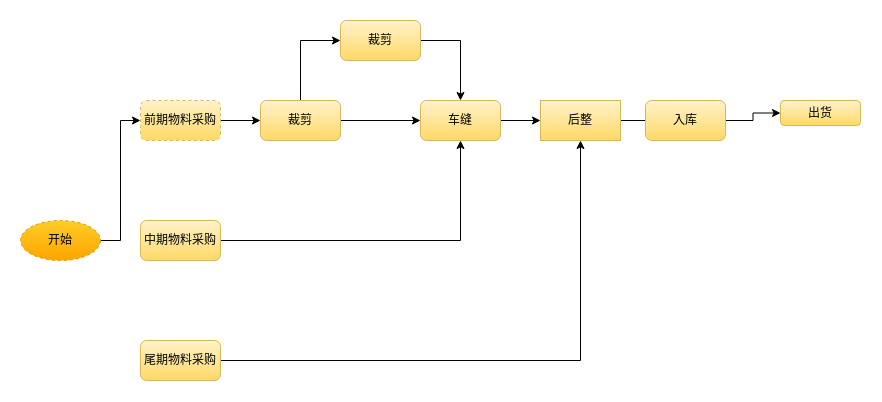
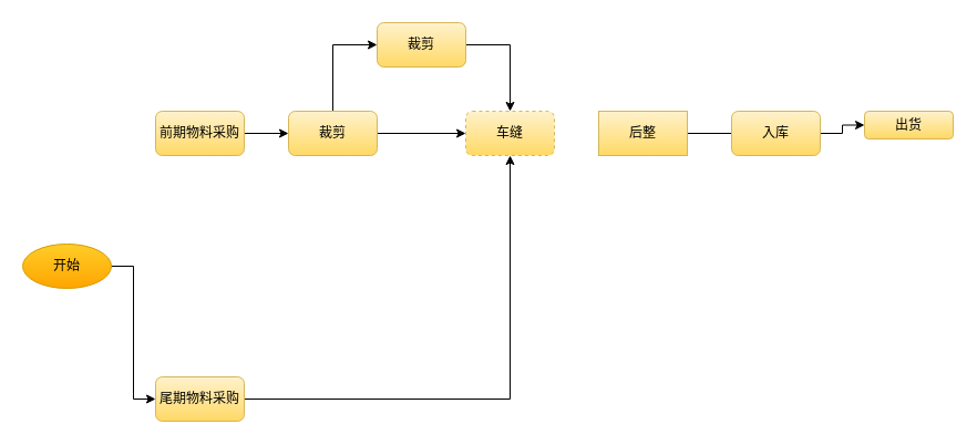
- <mxCell id="6" value="前期物料采购" style="rounded=1;whiteSpace=wrap;html=1;fillColor=#fff2cc;strokeColor=#d6b656;gradientColor=#ffd966;dashed=1;" parent="1" vertex="1"><mxGeometry x="140" y="100" width="80" height="40" as="geometry" /></mxCell>
+ <mxCell id="6" value="前期物料采购" style="rounded=1;whiteSpace=wrap;html=1;fillColor=#fff2cc;strokeColor=#d6b656;gradientColor=#ffd966;" parent="1" vertex="1"><mxGeometry x="140" y="100" width="80" height="40" as="geometry" /></mxCell>
- <mxCell id="14" value="车缝" style="rounded=1;whiteSpace=wrap;html=1;gradientColor=#ffd966;fillColor=#fff2cc;strokeColor=#d6b656;" parent="1" vertex="1"><mxGeometry x="420" y="100" width="80" height="40" as="geometry" /></mxCell>
+ <mxCell id="14" value="车缝" style="rounded=1;whiteSpace=wrap;html=1;gradientColor=#ffd966;fillColor=#fff2cc;strokeColor=#d6b656;dashed=1;" parent="1" vertex="1"><mxGeometry x="420" y="100" width="80" height="40" as="geometry" /></mxCell>
- <mxCell id="13" style="edgeStyle=orthogonalEdgeStyle;rounded=0;orthogonalLoop=1;jettySize=auto;html=1;exitX=1;exitY=0.5;exitDx=0;exitDy=0;entryX=0;entryY=0.5;entryDx=0;entryDy=0;" parent="1" source="14" target="19" edge="1"><mxGeometry relative="1" as="geometry" /></mxCell>
- <mxCell id="21" value="入库" style="rounded=1;whiteSpace=wrap;html=1;gradientColor=#ffd966;fillColor=#fff2cc;strokeColor=#d6b656;" parent="1" vertex="1"><mxGeometry x="645" y="100" width="80" height="40" as="geometry" /></mxCell>
+ <mxCell id="21" value="入库" style="rounded=1;whiteSpace=wrap;html=1;gradientColor=#ffd966;fillColor=#fff2cc;strokeColor=#d6b656;" parent="1" vertex="1"><mxGeometry x="660" y="100" width="80" height="40" as="geometry" /></mxCell>
- <mxCell id="3" style="edgeStyle=orthogonalEdgeStyle;rounded=0;orthogonalLoop=1;jettySize=auto;html=1;exitX=1;exitY=0.5;exitDx=0;exitDy=0;entryX=0;entryY=0.5;entryDx=0;entryDy=0;" parent="1" source="4" target="6" edge="1"><mxGeometry relative="1" as="geometry" /></mxCell>
- <mxCell id="4" value="开始" style="ellipse;whiteSpace=wrap;html=1;gradientColor=#ffa500;fillColor=#ffcd28;strokeColor=#d79b00;dashed=1;" parent="1" vertex="1"><mxGeometry x="20" y="220" width="80" height="40" as="geometry" /></mxCell>
+ <mxCell id="4" value="开始" style="ellipse;whiteSpace=wrap;html=1;gradientColor=#ffa500;fillColor=#ffcd28;strokeColor=#d79b00;" parent="1" vertex="1"><mxGeometry x="20" y="220" width="80" height="40" as="geometry" /></mxCell>
- <mxCell id="17" value="中期物料采购" style="rounded=1;whiteSpace=wrap;html=1;gradientColor=#ffd966;fillColor=#fff2cc;strokeColor=#d6b656;" parent="1" vertex="1"><mxGeometry x="140" y="220" width="80" height="40" as="geometry" /></mxCell>
- <mxCell id="7" style="edgeStyle=orthogonalEdgeStyle;rounded=0;orthogonalLoop=1;jettySize=auto;html=1;exitX=1;exitY=0.5;exitDx=0;exitDy=0;entryX=0.5;entryY=1;entryDx=0;entryDy=0;" parent="1" source="17" target="14" edge="1"><mxGeometry relative="1" as="geometry" /></mxCell>
+ <mxCell id="2" style="edgeStyle=orthogonalEdgeStyle;rounded=0;orthogonalLoop=1;jettySize=auto;html=1;exitX=1;exitY=0.5;exitDx=0;exitDy=0;entryX=0;entryY=0.5;entryDx=0;entryDy=0;" parent="1" source="4" target="9" edge="1"><mxGeometry relative="1" as="geometry" /></mxCell>
- <mxCell id="8" style="edgeStyle=orthogonalEdgeStyle;rounded=0;orthogonalLoop=1;jettySize=auto;html=1;exitX=1;exitY=0.5;exitDx=0;exitDy=0;entryX=0.5;entryY=1;entryDx=0;entryDy=0;" parent="1" source="9" target="19" edge="1"><mxGeometry relative="1" as="geometry" /></mxCell>
+ <mxCell id="8" style="edgeStyle=orthogonalEdgeStyle;rounded=0;orthogonalLoop=1;jettySize=auto;html=1;exitX=1;exitY=0.5;exitDx=0;exitDy=0;" parent="1" source="9" target="14" edge="1"><mxGeometry relative="1" as="geometry" /></mxCell>
